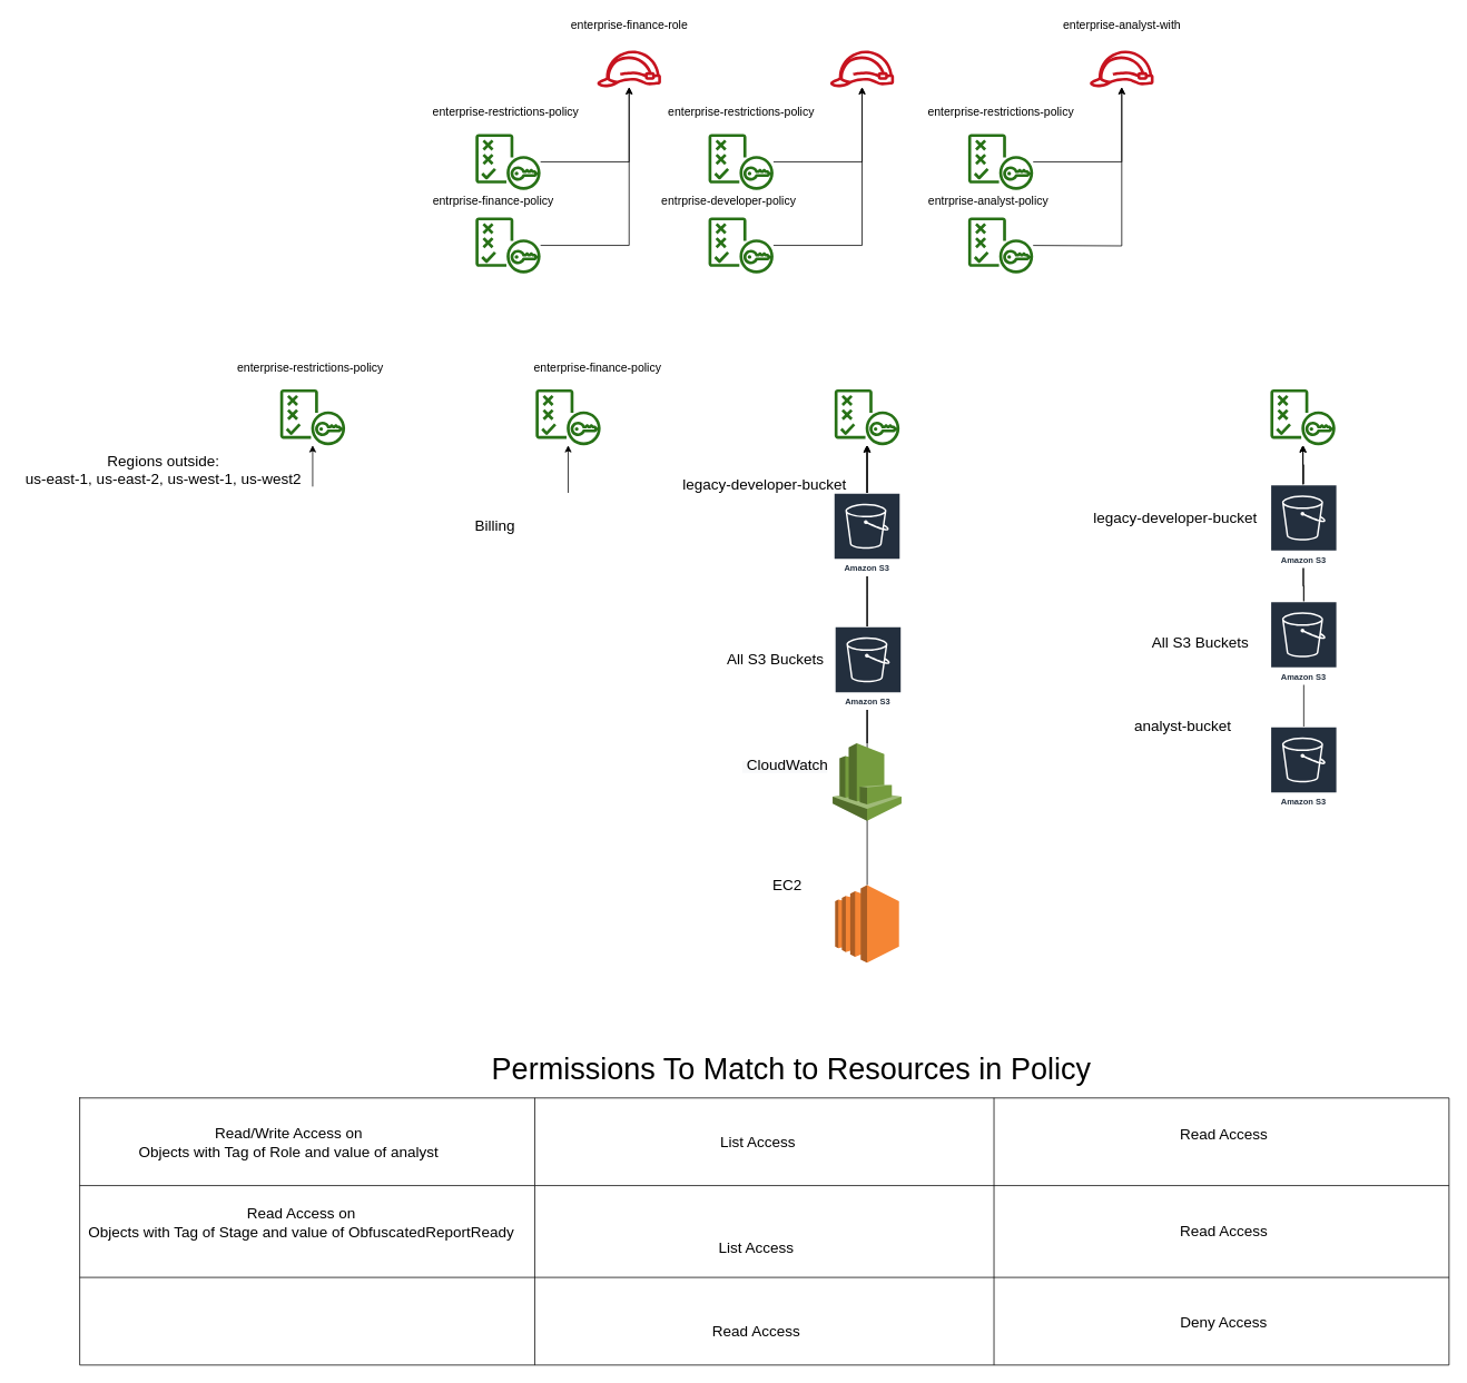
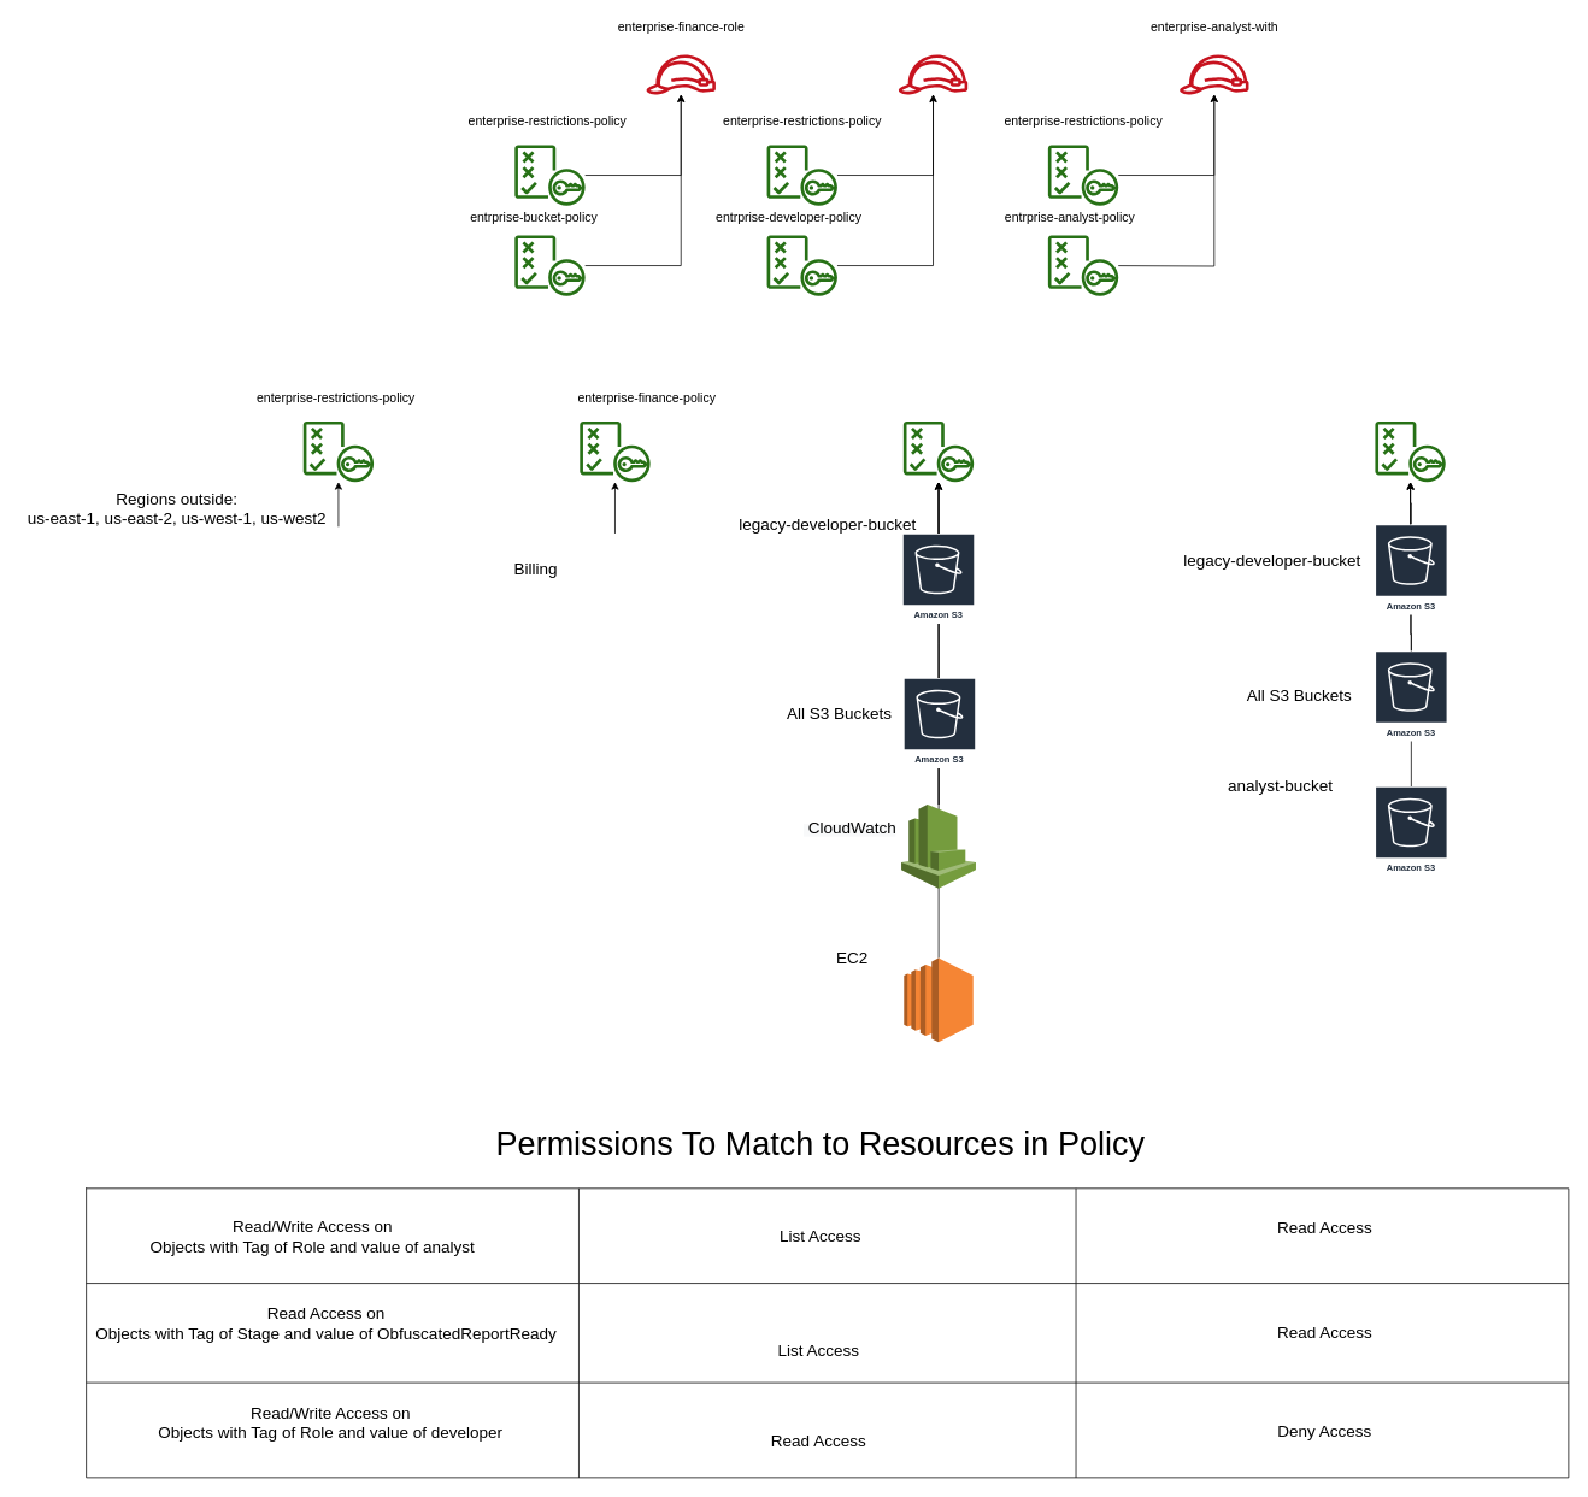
- <mxCell id="20" value="&lt;font style=&quot;font-size: 14px&quot;&gt;entrprise-finance-policy&lt;/font&gt;" style="text;html=1;align=center;verticalAlign=middle;resizable=0;points=[];autosize=1;" parent="1" vertex="1"><mxGeometry x="510" y="230" width="160" height="20" as="geometry" /></mxCell>
+ <mxCell id="20" value="&lt;font style=&quot;font-size: 14px&quot;&gt;entrprise-bucket-policy&lt;/font&gt;" style="text;html=1;align=center;verticalAlign=middle;resizable=0;points=[];autosize=1;" parent="1" vertex="1"><mxGeometry x="510" y="230" width="160" height="20" as="geometry" /></mxCell>
- <mxCell id="80" value="&lt;font style=&quot;font-size: 36px&quot;&gt;Permissions To Match to Resources in Policy&lt;/font&gt;" style="text;html=1;align=center;verticalAlign=middle;resizable=0;points=[];autosize=1;strokeColor=none;" parent="1" vertex="1"><mxGeometry x="582" y="1265" width="730" height="30" as="geometry" /></mxCell>
+ <mxCell id="80" value="&lt;font style=&quot;font-size: 36px&quot;&gt;Permissions To Match to Resources in Policy&lt;/font&gt;" style="text;html=1;align=center;verticalAlign=middle;resizable=0;points=[];autosize=1;strokeColor=none;" parent="1" vertex="1"><mxGeometry x="542" y="1250" width="730" height="30" as="geometry" /></mxCell>
+ <mxCell id="48" value="&lt;font style=&quot;font-size: 18px&quot;&gt;Read/Write Access on &lt;br&gt;Objects with Tag of Role and value of developer&lt;/font&gt;" style="text;html=1;align=center;verticalAlign=middle;resizable=0;points=[];autosize=1;" parent="1" vertex="1"><mxGeometry x="165" y="1555" width="400" height="40" as="geometry" /></mxCell>
